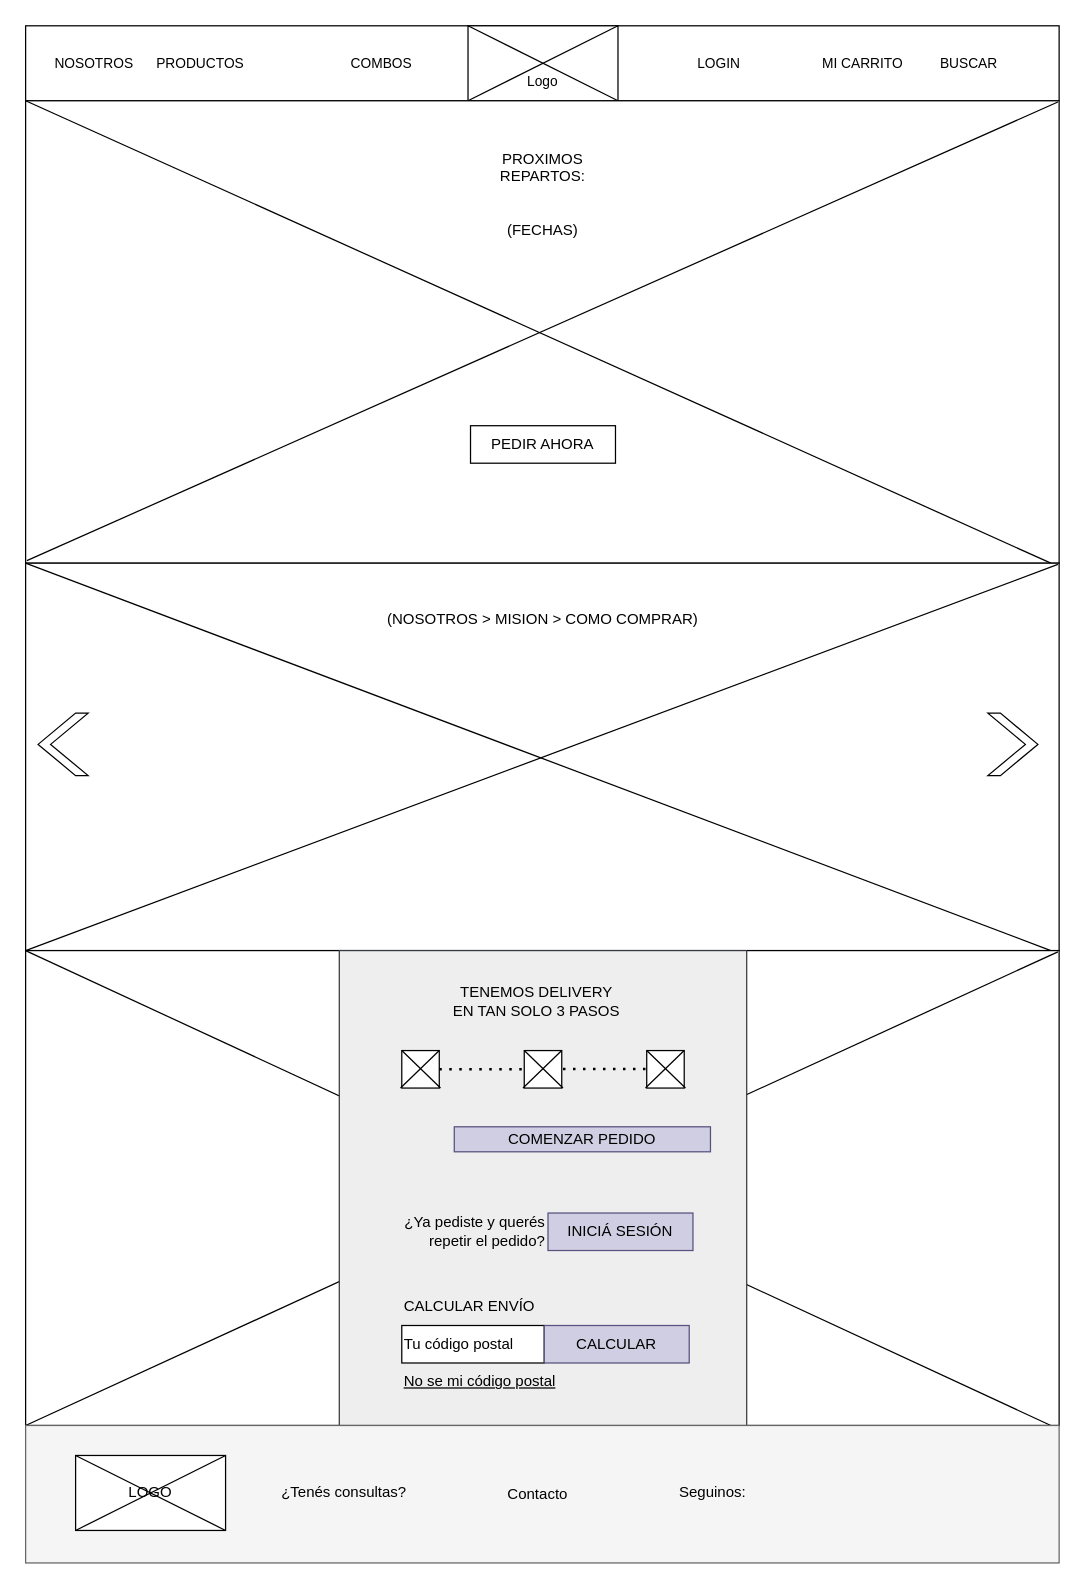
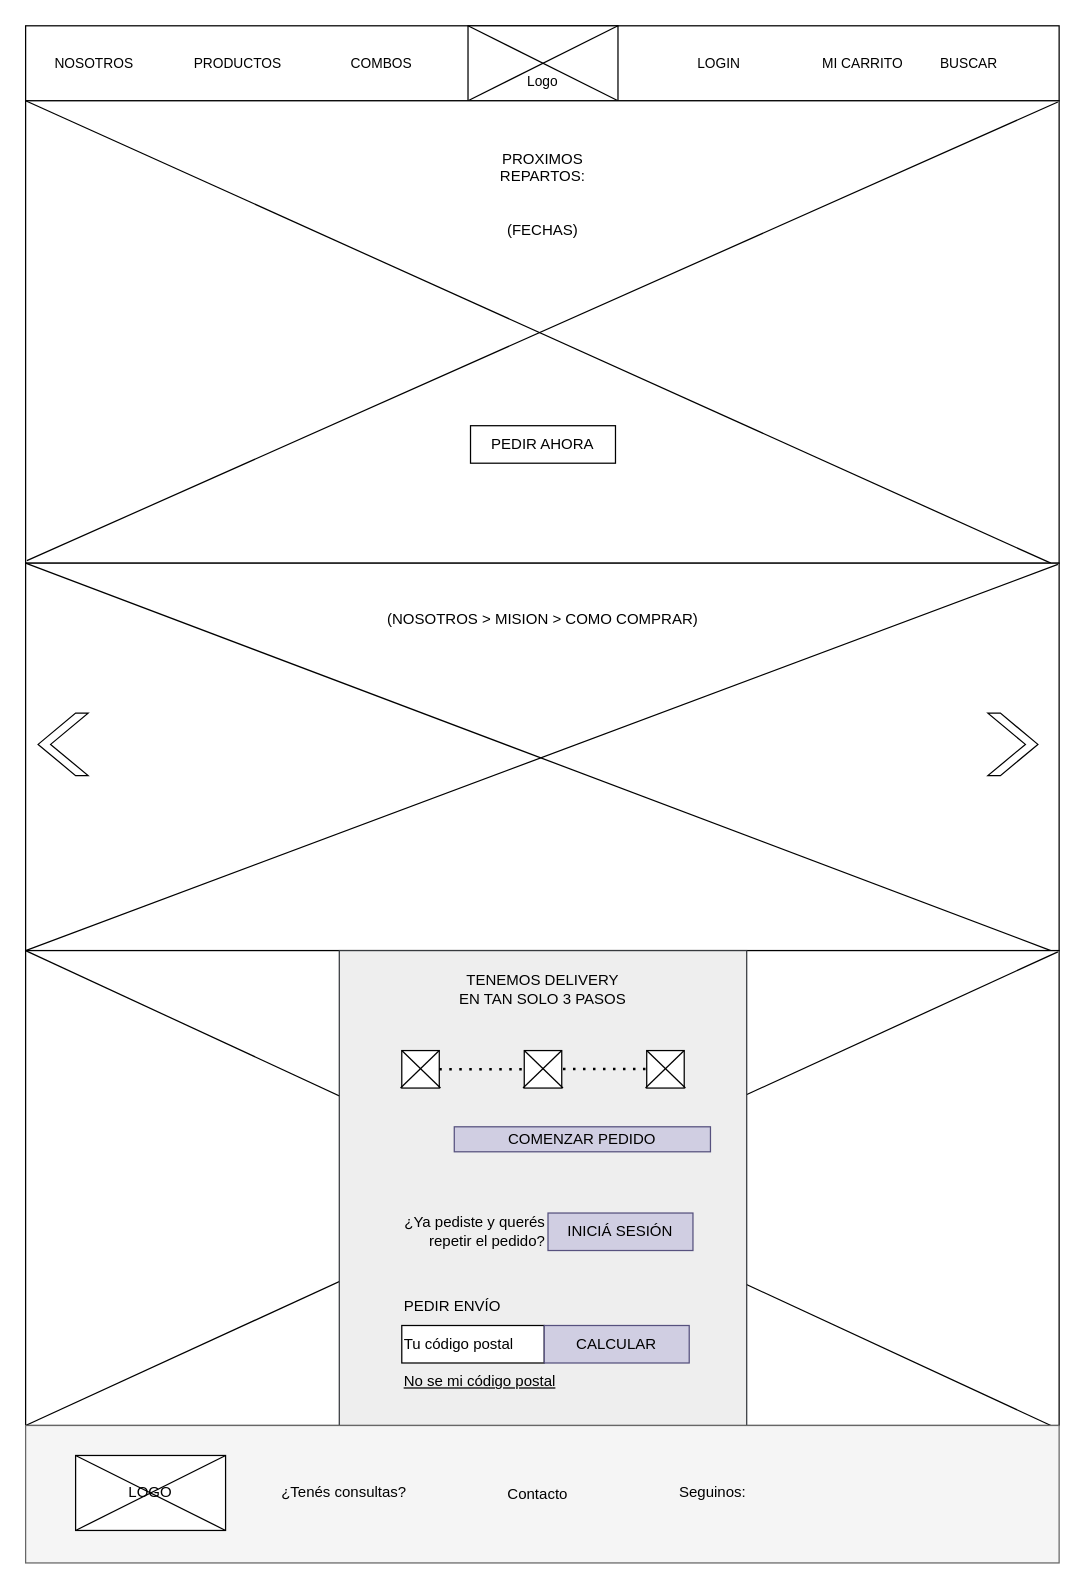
- <mxCell id="4" value="&lt;font style=&quot;font-size: 11px;&quot;&gt;PRODUCTOS&lt;/font&gt;" style="text;html=1;strokeColor=none;fillColor=none;align=center;verticalAlign=middle;whiteSpace=wrap;rounded=0;fontSize=11;" vertex="1" parent="1"><mxGeometry x="125" y="35" width="70" height="30" as="geometry" /></mxCell>
+ <mxCell id="4" value="&lt;font style=&quot;font-size: 11px;&quot;&gt;PRODUCTOS&lt;/font&gt;" style="text;html=1;strokeColor=none;fillColor=none;align=center;verticalAlign=middle;whiteSpace=wrap;rounded=0;fontSize=11;" vertex="1" parent="1"><mxGeometry x="155" y="35" width="70" height="30" as="geometry" /></mxCell>
- <mxCell id="28" value="TENEMOS DELIVERY&lt;br&gt;EN TAN SOLO 3 PASOS" style="text;html=1;strokeColor=none;fillColor=none;align=center;verticalAlign=middle;whiteSpace=wrap;rounded=0;" vertex="1" parent="1"><mxGeometry x="316" y="786" width="226" height="30" as="geometry" /></mxCell>
+ <mxCell id="28" value="TENEMOS DELIVERY&lt;br&gt;EN TAN SOLO 3 PASOS" style="text;html=1;strokeColor=none;fillColor=none;align=center;verticalAlign=middle;whiteSpace=wrap;rounded=0;" vertex="1" parent="1"><mxGeometry x="321" y="776" width="226" height="30" as="geometry" /></mxCell>
- <mxCell id="43" value="CALCULAR ENVÍO" style="text;html=1;strokeColor=none;fillColor=none;align=left;verticalAlign=middle;whiteSpace=wrap;rounded=0;" vertex="1" parent="1"><mxGeometry x="321" y="1030" width="118" height="30" as="geometry" /></mxCell>
+ <mxCell id="43" value="PEDIR ENVÍO" style="text;html=1;strokeColor=none;fillColor=none;align=left;verticalAlign=middle;whiteSpace=wrap;rounded=0;" vertex="1" parent="1"><mxGeometry x="321" y="1030" width="118" height="30" as="geometry" /></mxCell>
